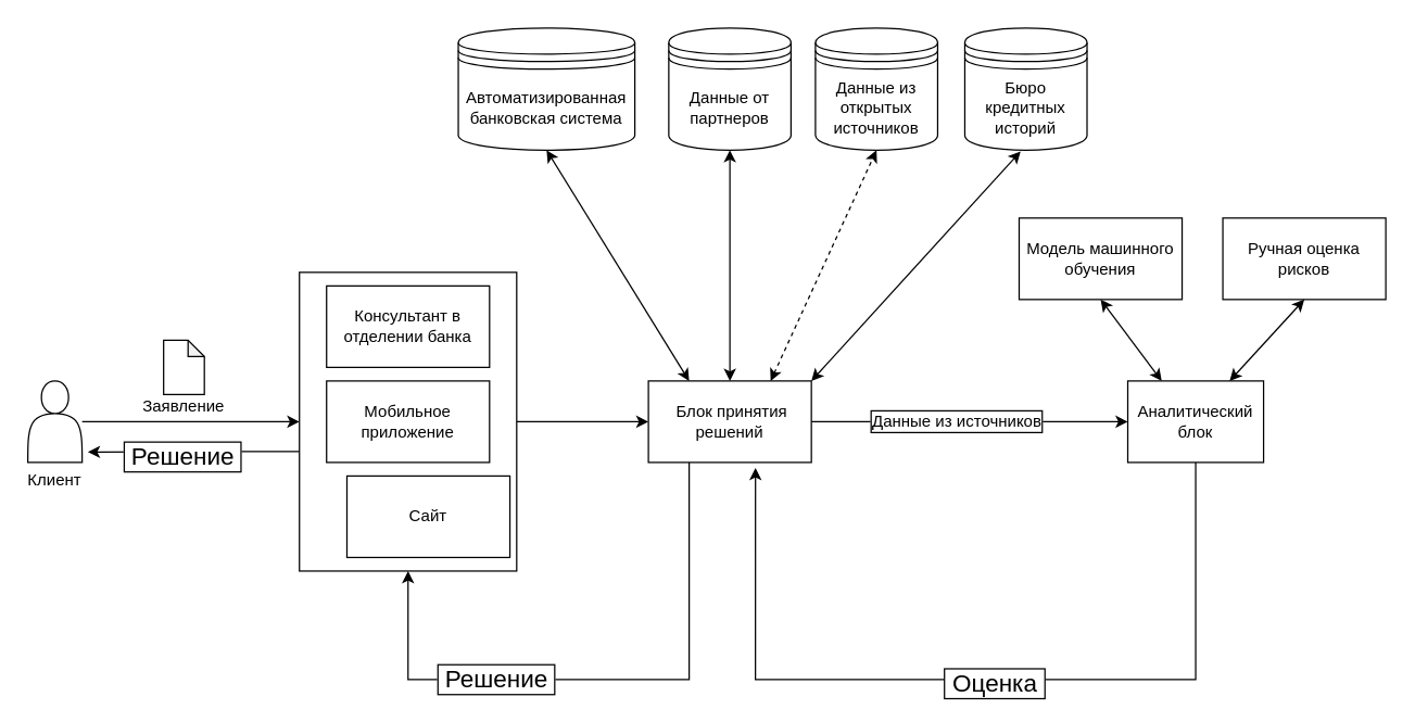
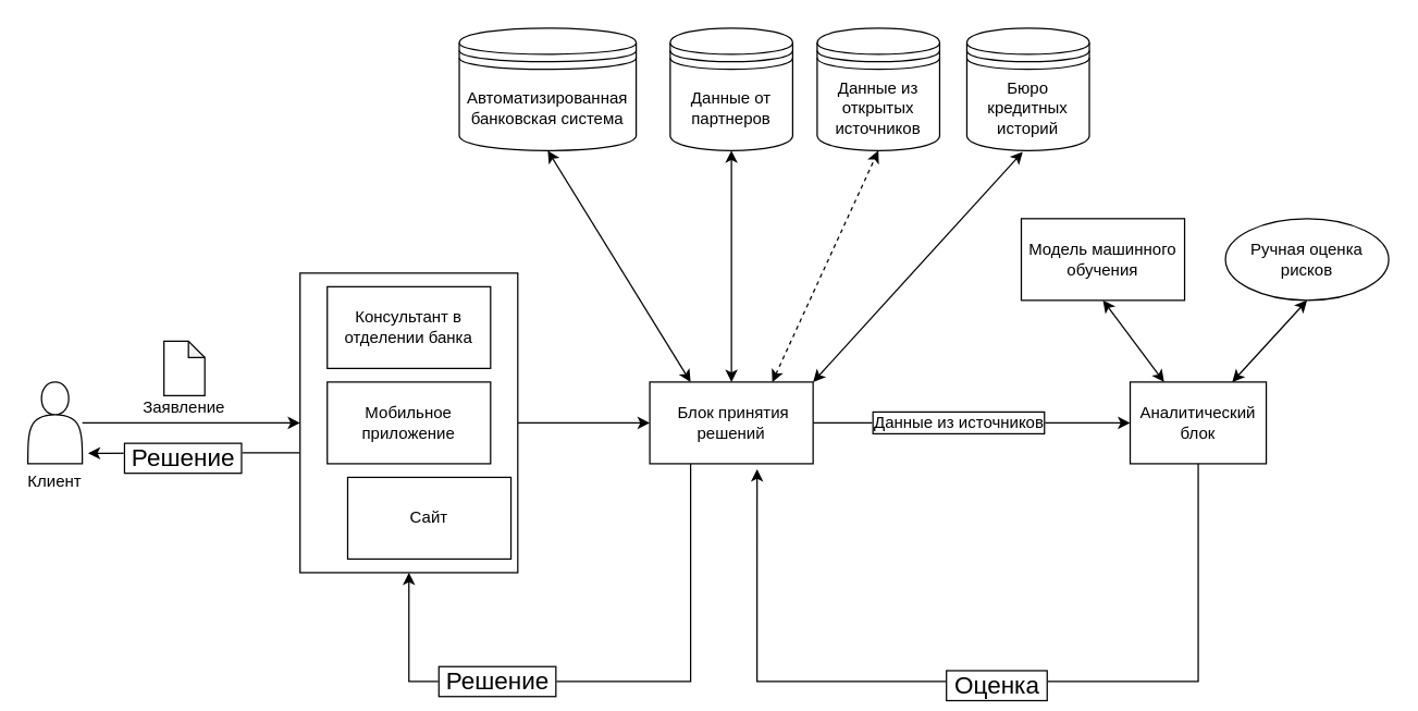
- <mxCell id="30" value="Ручная оценка рисков" style="whiteSpace=wrap;html=1;" vertex="1" parent="1"><mxGeometry x="900" y="160" width="120" height="60" as="geometry" /></mxCell>
+ <mxCell id="30" value="Ручная оценка рисков" style="ellipse;whiteSpace=wrap;html=1;" vertex="1" parent="1"><mxGeometry x="900" y="160" width="120" height="60" as="geometry" /></mxCell>
